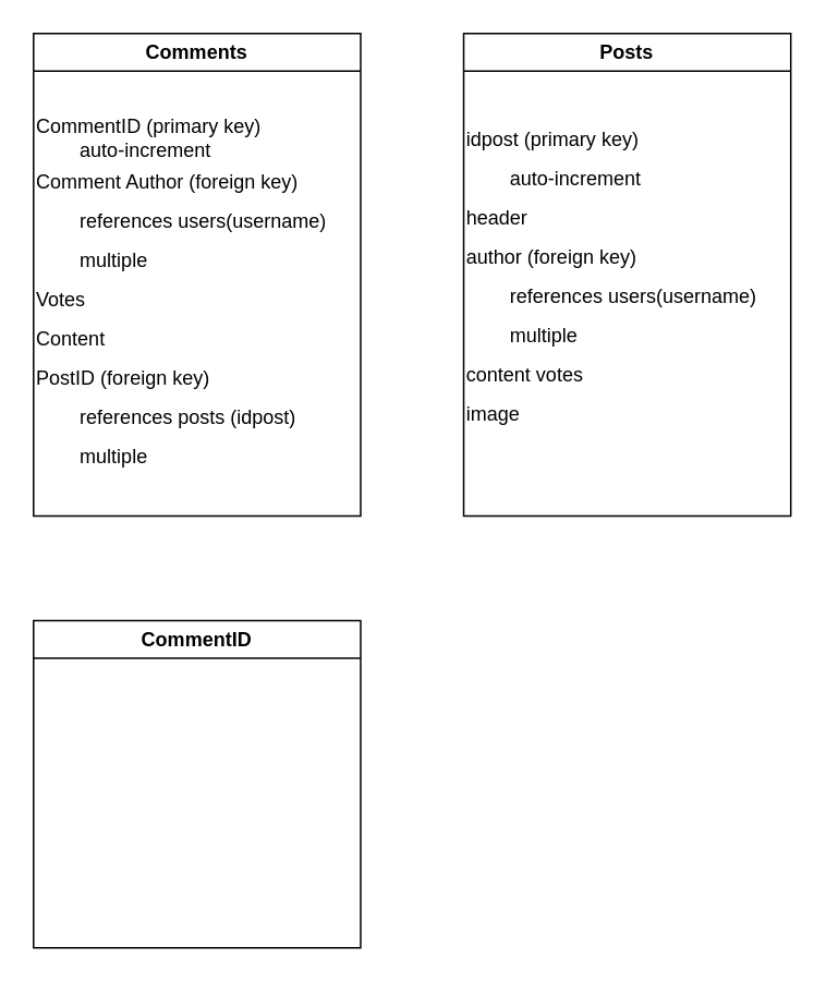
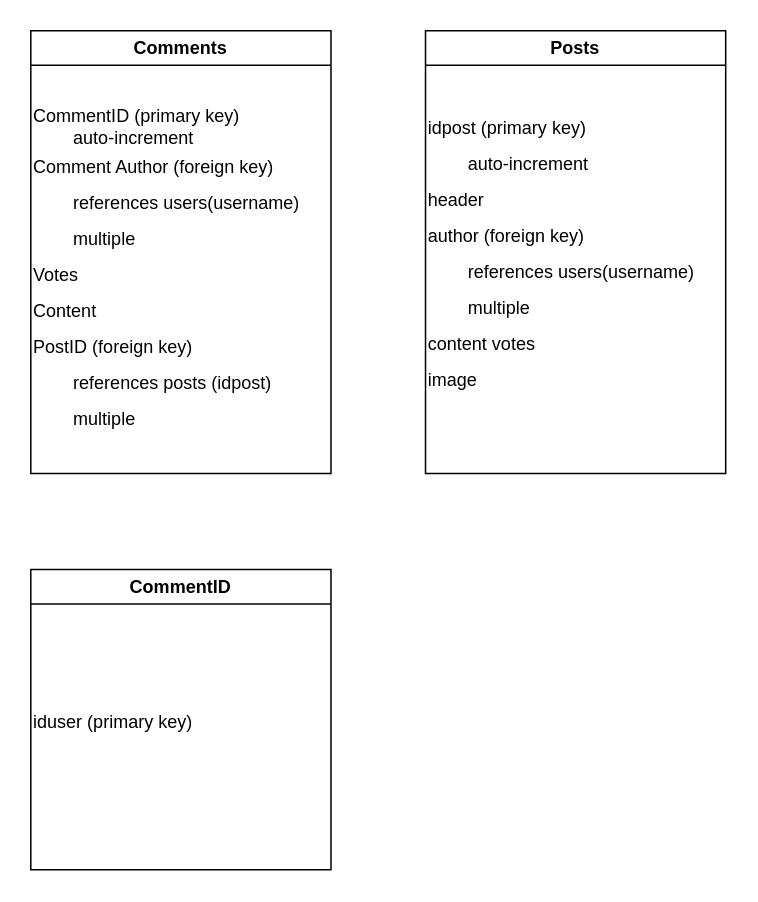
+ <mxCell id="7" value="&lt;div style=&quot;line-height: 200%;&quot;&gt;iduser (primary key)&lt;/div&gt;&lt;div style=&quot;line-height: 200%;&quot;&gt;&lt;br&gt;&lt;/div&gt;" style="text;html=1;align=left;verticalAlign=middle;whiteSpace=wrap;rounded=0;" vertex="1" parent="6"><mxGeometry y="25" width="200" height="175" as="geometry" /></mxCell>
